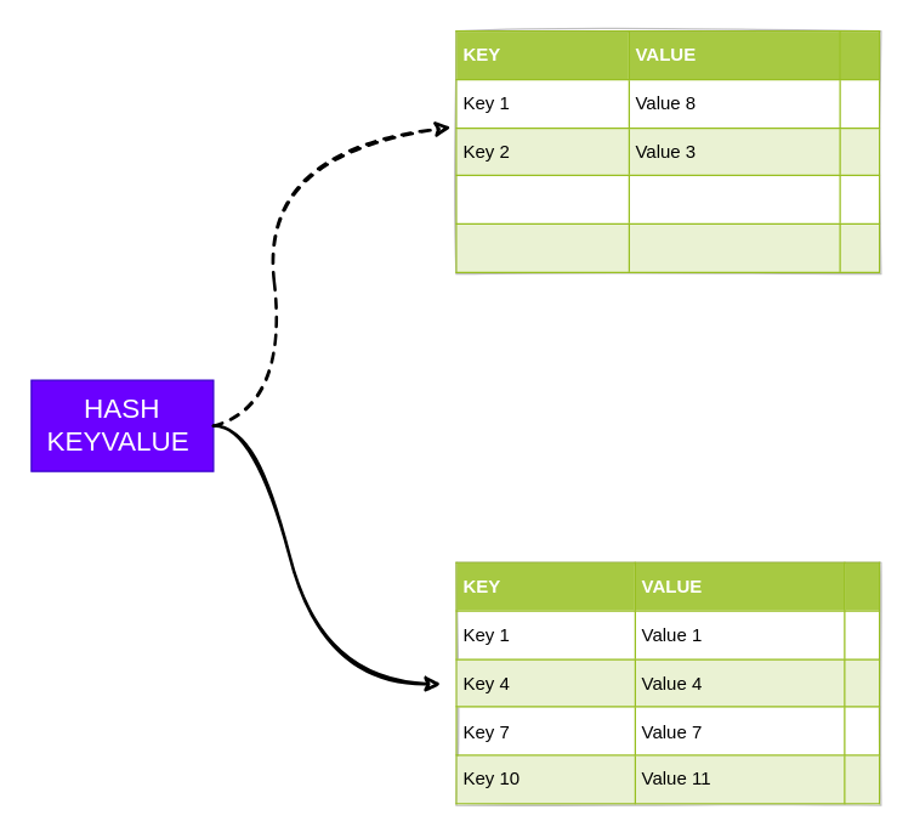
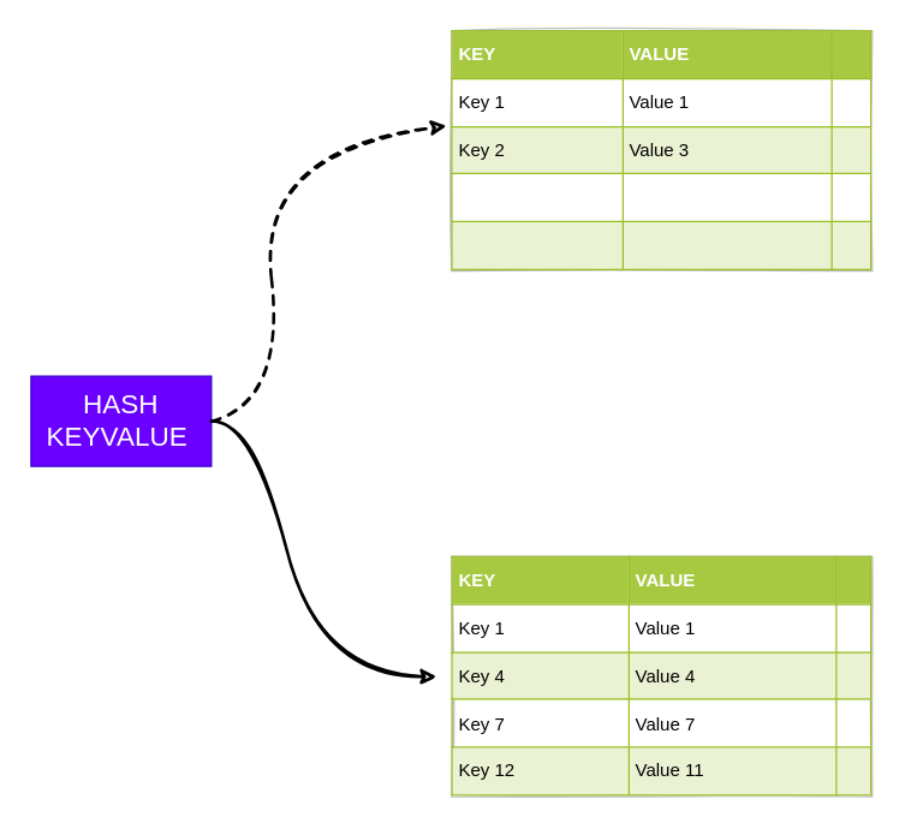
- <mxCell id="2" value="&lt;table border=&quot;1&quot; width=&quot;100%&quot; height=&quot;100%&quot; cellpadding=&quot;4&quot; style=&quot;width:100%;height:100%;border-collapse:collapse;&quot;&gt;&lt;tbody&gt;&lt;tr style=&quot;background-color:#A7C942;color:#ffffff;border:1px solid #98bf21;&quot;&gt;&lt;th align=&quot;left&quot;&gt;KEY&lt;/th&gt;&lt;th align=&quot;left&quot;&gt;VALUE&lt;/th&gt;&lt;th align=&quot;left&quot;&gt;&lt;/th&gt;&lt;/tr&gt;&lt;tr style=&quot;border:1px solid #98bf21;&quot;&gt;&lt;td&gt;Key 1&lt;/td&gt;&lt;td&gt;Value 8&lt;/td&gt;&lt;td&gt;&lt;/td&gt;&lt;/tr&gt;&lt;tr style=&quot;background-color:#EAF2D3;border:1px solid #98bf21;&quot;&gt;&lt;td&gt;Key 2&lt;/td&gt;&lt;td&gt;Value 3&lt;/td&gt;&lt;td&gt;&lt;/td&gt;&lt;/tr&gt;&lt;tr style=&quot;border:1px solid #98bf21;&quot;&gt;&lt;td&gt;&lt;/td&gt;&lt;td&gt;&lt;br&gt;&lt;/td&gt;&lt;td&gt;&lt;/td&gt;&lt;/tr&gt;&lt;tr style=&quot;background-color:#EAF2D3;border:1px solid #98bf21;&quot;&gt;&lt;td&gt;&lt;br&gt;&lt;/td&gt;&lt;td&gt;&lt;br&gt;&lt;/td&gt;&lt;td&gt;&lt;br&gt;&lt;/td&gt;&lt;/tr&gt;&lt;/tbody&gt;&lt;/table&gt;" style="text;html=1;strokeColor=#c0c0c0;fillColor=#ffffff;overflow=fill;rounded=0;sketch=1;" vertex="1" parent="1"><mxGeometry x="300" y="20" width="280" height="160" as="geometry" /></mxCell>
+ <mxCell id="2" value="&lt;table border=&quot;1&quot; width=&quot;100%&quot; height=&quot;100%&quot; cellpadding=&quot;4&quot; style=&quot;width:100%;height:100%;border-collapse:collapse;&quot;&gt;&lt;tbody&gt;&lt;tr style=&quot;background-color:#A7C942;color:#ffffff;border:1px solid #98bf21;&quot;&gt;&lt;th align=&quot;left&quot;&gt;KEY&lt;/th&gt;&lt;th align=&quot;left&quot;&gt;VALUE&lt;/th&gt;&lt;th align=&quot;left&quot;&gt;&lt;/th&gt;&lt;/tr&gt;&lt;tr style=&quot;border:1px solid #98bf21;&quot;&gt;&lt;td&gt;Key 1&lt;/td&gt;&lt;td&gt;Value 1&lt;/td&gt;&lt;td&gt;&lt;/td&gt;&lt;/tr&gt;&lt;tr style=&quot;background-color:#EAF2D3;border:1px solid #98bf21;&quot;&gt;&lt;td&gt;Key 2&lt;/td&gt;&lt;td&gt;Value 3&lt;/td&gt;&lt;td&gt;&lt;/td&gt;&lt;/tr&gt;&lt;tr style=&quot;border:1px solid #98bf21;&quot;&gt;&lt;td&gt;&lt;/td&gt;&lt;td&gt;&lt;br&gt;&lt;/td&gt;&lt;td&gt;&lt;/td&gt;&lt;/tr&gt;&lt;tr style=&quot;background-color:#EAF2D3;border:1px solid #98bf21;&quot;&gt;&lt;td&gt;&lt;br&gt;&lt;/td&gt;&lt;td&gt;&lt;br&gt;&lt;/td&gt;&lt;td&gt;&lt;br&gt;&lt;/td&gt;&lt;/tr&gt;&lt;/tbody&gt;&lt;/table&gt;" style="text;html=1;strokeColor=#c0c0c0;fillColor=#ffffff;overflow=fill;rounded=0;sketch=1;" vertex="1" parent="1"><mxGeometry x="300" y="20" width="280" height="160" as="geometry" /></mxCell>
- <mxCell id="3" value="&lt;table border=&quot;1&quot; width=&quot;100%&quot; height=&quot;100%&quot; cellpadding=&quot;4&quot; style=&quot;width:100%;height:100%;border-collapse:collapse;&quot;&gt;&lt;tbody&gt;&lt;tr style=&quot;background-color:#A7C942;color:#ffffff;border:1px solid #98bf21;&quot;&gt;&lt;th align=&quot;left&quot;&gt;KEY&lt;/th&gt;&lt;th align=&quot;left&quot;&gt;VALUE&lt;/th&gt;&lt;th align=&quot;left&quot;&gt;&lt;/th&gt;&lt;/tr&gt;&lt;tr style=&quot;border:1px solid #98bf21;&quot;&gt;&lt;td&gt;Key 1&lt;/td&gt;&lt;td&gt;Value 1&lt;/td&gt;&lt;td&gt;&lt;/td&gt;&lt;/tr&gt;&lt;tr style=&quot;background-color:#EAF2D3;border:1px solid #98bf21;&quot;&gt;&lt;td&gt;Key 4&lt;/td&gt;&lt;td&gt;Value 4&lt;/td&gt;&lt;td&gt;&lt;/td&gt;&lt;/tr&gt;&lt;tr style=&quot;border:1px solid #98bf21;&quot;&gt;&lt;td&gt;Key 7&lt;/td&gt;&lt;td&gt;Value 7&lt;/td&gt;&lt;td&gt;&lt;/td&gt;&lt;/tr&gt;&lt;tr style=&quot;background-color:#EAF2D3;border:1px solid #98bf21;&quot;&gt;&lt;td&gt;Key 10&lt;/td&gt;&lt;td&gt;Value 11&lt;/td&gt;&lt;td&gt;&lt;br&gt;&lt;/td&gt;&lt;/tr&gt;&lt;/tbody&gt;&lt;/table&gt;" style="text;html=1;strokeColor=#c0c0c0;fillColor=#ffffff;overflow=fill;rounded=0;sketch=1;" vertex="1" parent="1"><mxGeometry x="300" y="370" width="280" height="160" as="geometry" /></mxCell>
+ <mxCell id="3" value="&lt;table border=&quot;1&quot; width=&quot;100%&quot; height=&quot;100%&quot; cellpadding=&quot;4&quot; style=&quot;width:100%;height:100%;border-collapse:collapse;&quot;&gt;&lt;tbody&gt;&lt;tr style=&quot;background-color:#A7C942;color:#ffffff;border:1px solid #98bf21;&quot;&gt;&lt;th align=&quot;left&quot;&gt;KEY&lt;/th&gt;&lt;th align=&quot;left&quot;&gt;VALUE&lt;/th&gt;&lt;th align=&quot;left&quot;&gt;&lt;/th&gt;&lt;/tr&gt;&lt;tr style=&quot;border:1px solid #98bf21;&quot;&gt;&lt;td&gt;Key 1&lt;/td&gt;&lt;td&gt;Value 1&lt;/td&gt;&lt;td&gt;&lt;/td&gt;&lt;/tr&gt;&lt;tr style=&quot;background-color:#EAF2D3;border:1px solid #98bf21;&quot;&gt;&lt;td&gt;Key 4&lt;/td&gt;&lt;td&gt;Value 4&lt;/td&gt;&lt;td&gt;&lt;/td&gt;&lt;/tr&gt;&lt;tr style=&quot;border:1px solid #98bf21;&quot;&gt;&lt;td&gt;Key 7&lt;/td&gt;&lt;td&gt;Value 7&lt;/td&gt;&lt;td&gt;&lt;/td&gt;&lt;/tr&gt;&lt;tr style=&quot;background-color:#EAF2D3;border:1px solid #98bf21;&quot;&gt;&lt;td&gt;Key 12&lt;/td&gt;&lt;td&gt;Value 11&lt;/td&gt;&lt;td&gt;&lt;br&gt;&lt;/td&gt;&lt;/tr&gt;&lt;/tbody&gt;&lt;/table&gt;" style="text;html=1;strokeColor=#c0c0c0;fillColor=#ffffff;overflow=fill;rounded=0;sketch=1;" vertex="1" parent="1"><mxGeometry x="300" y="370" width="280" height="160" as="geometry" /></mxCell>
